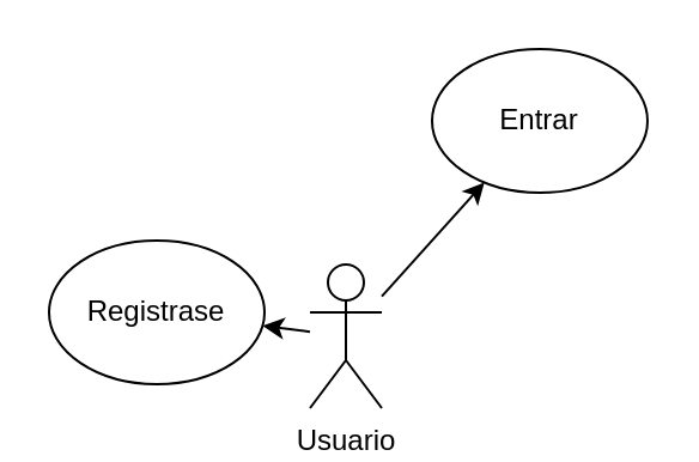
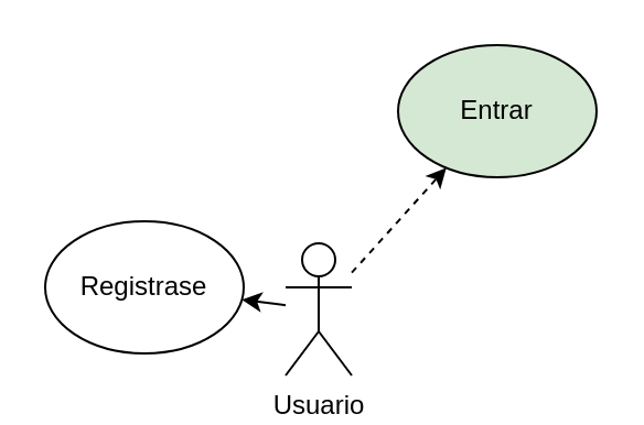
- <mxCell id="5" value="Entrar" style="ellipse;whiteSpace=wrap;html=1;" vertex="1" parent="1"><mxGeometry x="180" y="20" width="90" height="60" as="geometry" /></mxCell>
+ <mxCell id="5" value="Entrar" style="ellipse;whiteSpace=wrap;html=1;fillColor=#d5e8d4;" vertex="1" parent="1"><mxGeometry x="180" y="20" width="90" height="60" as="geometry" /></mxCell>
- <mxCell id="6" value="" style="endArrow=classic;html=1;rounded=0;" edge="1" parent="1" source="2" target="5"><mxGeometry width="50" height="50" relative="1" as="geometry"><mxPoint x="120" y="290" as="sourcePoint" /><mxPoint x="170" y="240" as="targetPoint" /></mxGeometry></mxCell>
+ <mxCell id="6" value="" style="endArrow=classic;html=1;rounded=0;dashed=1;" edge="1" parent="1" source="2" target="5"><mxGeometry width="50" height="50" relative="1" as="geometry"><mxPoint x="120" y="290" as="sourcePoint" /><mxPoint x="170" y="240" as="targetPoint" /></mxGeometry></mxCell>
